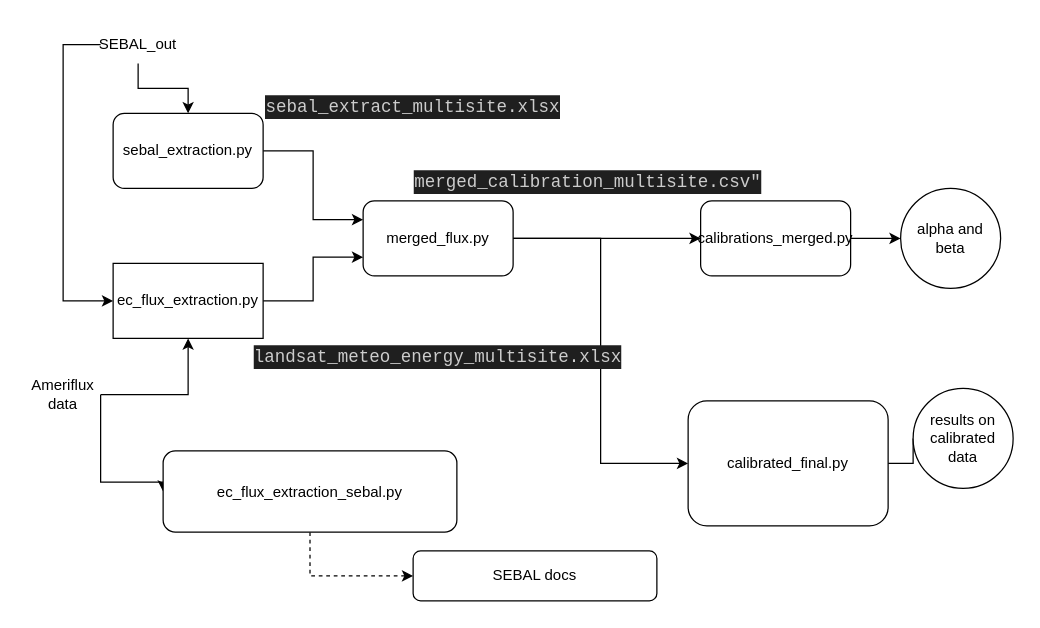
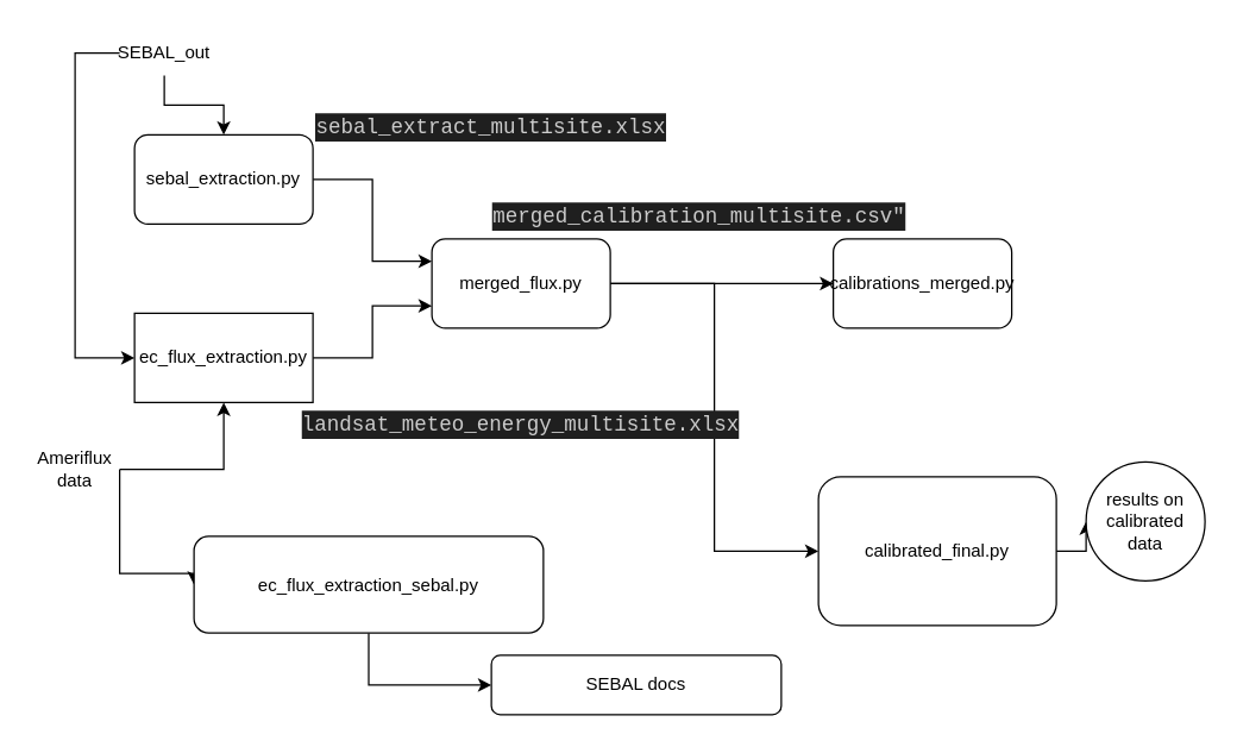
- <mxCell id="17" value="" style="edgeStyle=orthogonalEdgeStyle;rounded=0;orthogonalLoop=1;jettySize=auto;html=1;" parent="1" source="18" target="22" edge="1"><mxGeometry relative="1" as="geometry" /></mxCell>
- <mxCell id="22" value="alpha and beta" style="ellipse;whiteSpace=wrap;html=1;rounded=1;" parent="1" vertex="1"><mxGeometry x="720" y="150" width="80" height="80" as="geometry" /></mxCell>
- <mxCell id="20" value="" style="edgeStyle=orthogonalEdgeStyle;rounded=0;orthogonalLoop=1;jettySize=auto;html=1;endArrow=none;" parent="1" source="21" target="23" edge="1"><mxGeometry relative="1" as="geometry" /></mxCell>
+ <mxCell id="20" value="" style="edgeStyle=orthogonalEdgeStyle;rounded=0;orthogonalLoop=1;jettySize=auto;html=1;" parent="1" source="21" target="23" edge="1"><mxGeometry relative="1" as="geometry" /></mxCell>
- <mxCell id="24" style="edgeStyle=orthogonalEdgeStyle;rounded=0;orthogonalLoop=1;jettySize=auto;html=1;entryX=0;entryY=0.5;entryDx=0;entryDy=0;dashed=1;" edge="1" parent="1" source="25" target="26"><mxGeometry relative="1" as="geometry" /></mxCell>
+ <mxCell id="24" style="edgeStyle=orthogonalEdgeStyle;rounded=0;orthogonalLoop=1;jettySize=auto;html=1;entryX=0;entryY=0.5;entryDx=0;entryDy=0;" edge="1" parent="1" source="25" target="26"><mxGeometry relative="1" as="geometry" /></mxCell>
